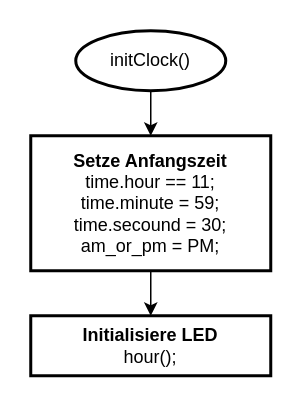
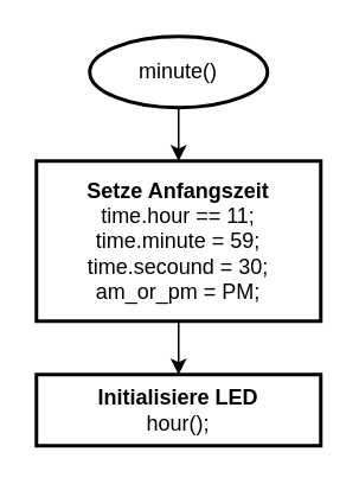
- <mxCell id="3" value="initClock()" style="ellipse;whiteSpace=wrap;html=1;strokeWidth=2;" vertex="1" parent="1"><mxGeometry x="50" y="20" width="100" height="40" as="geometry" /></mxCell>
+ <mxCell id="3" value="minute()" style="ellipse;whiteSpace=wrap;html=1;strokeWidth=2;" vertex="1" parent="1"><mxGeometry x="50" y="20" width="100" height="40" as="geometry" /></mxCell>
